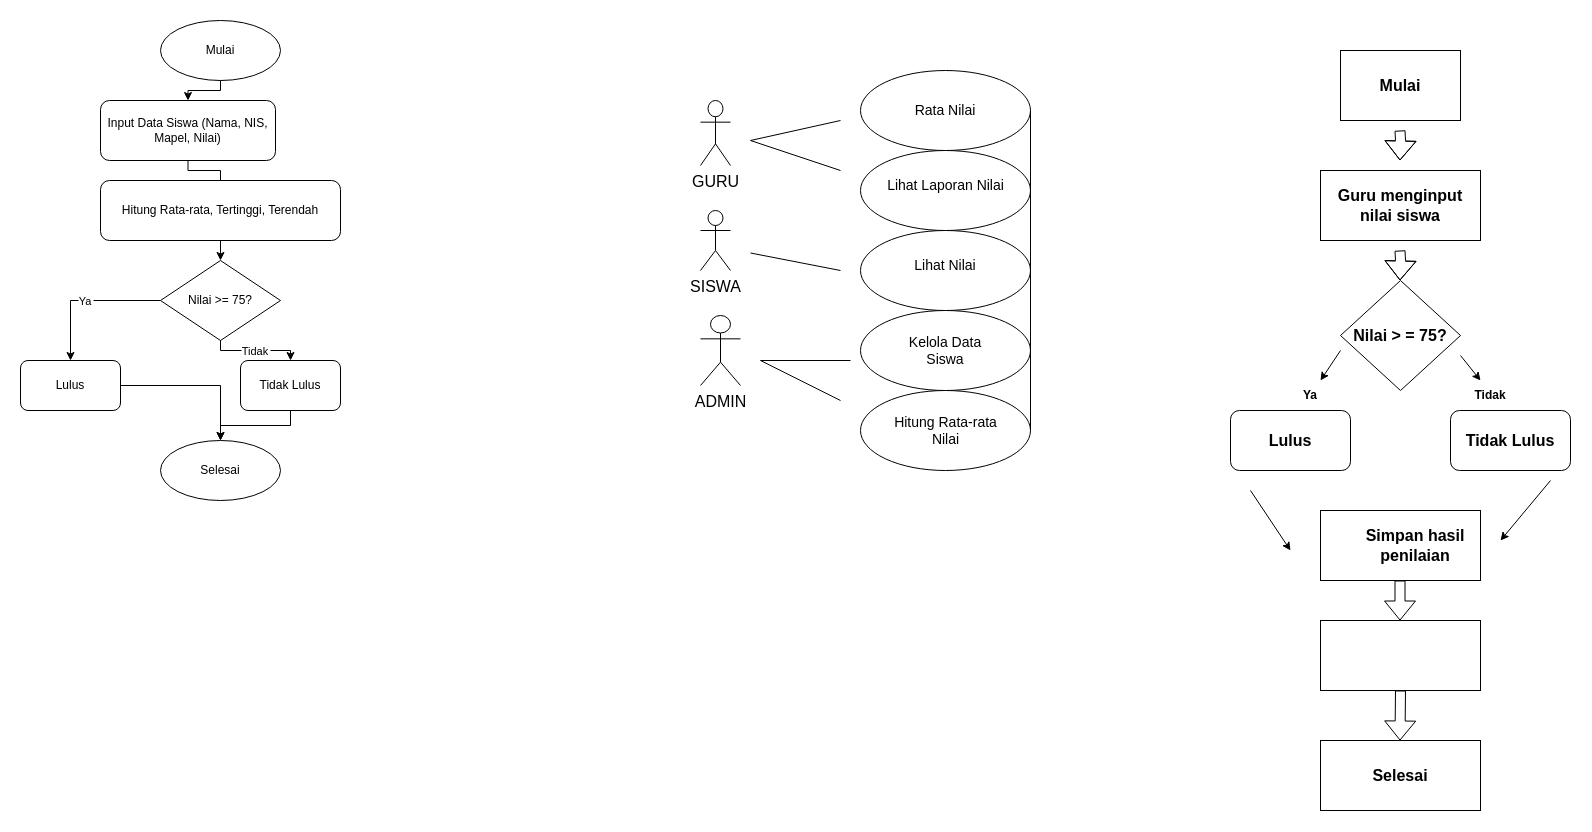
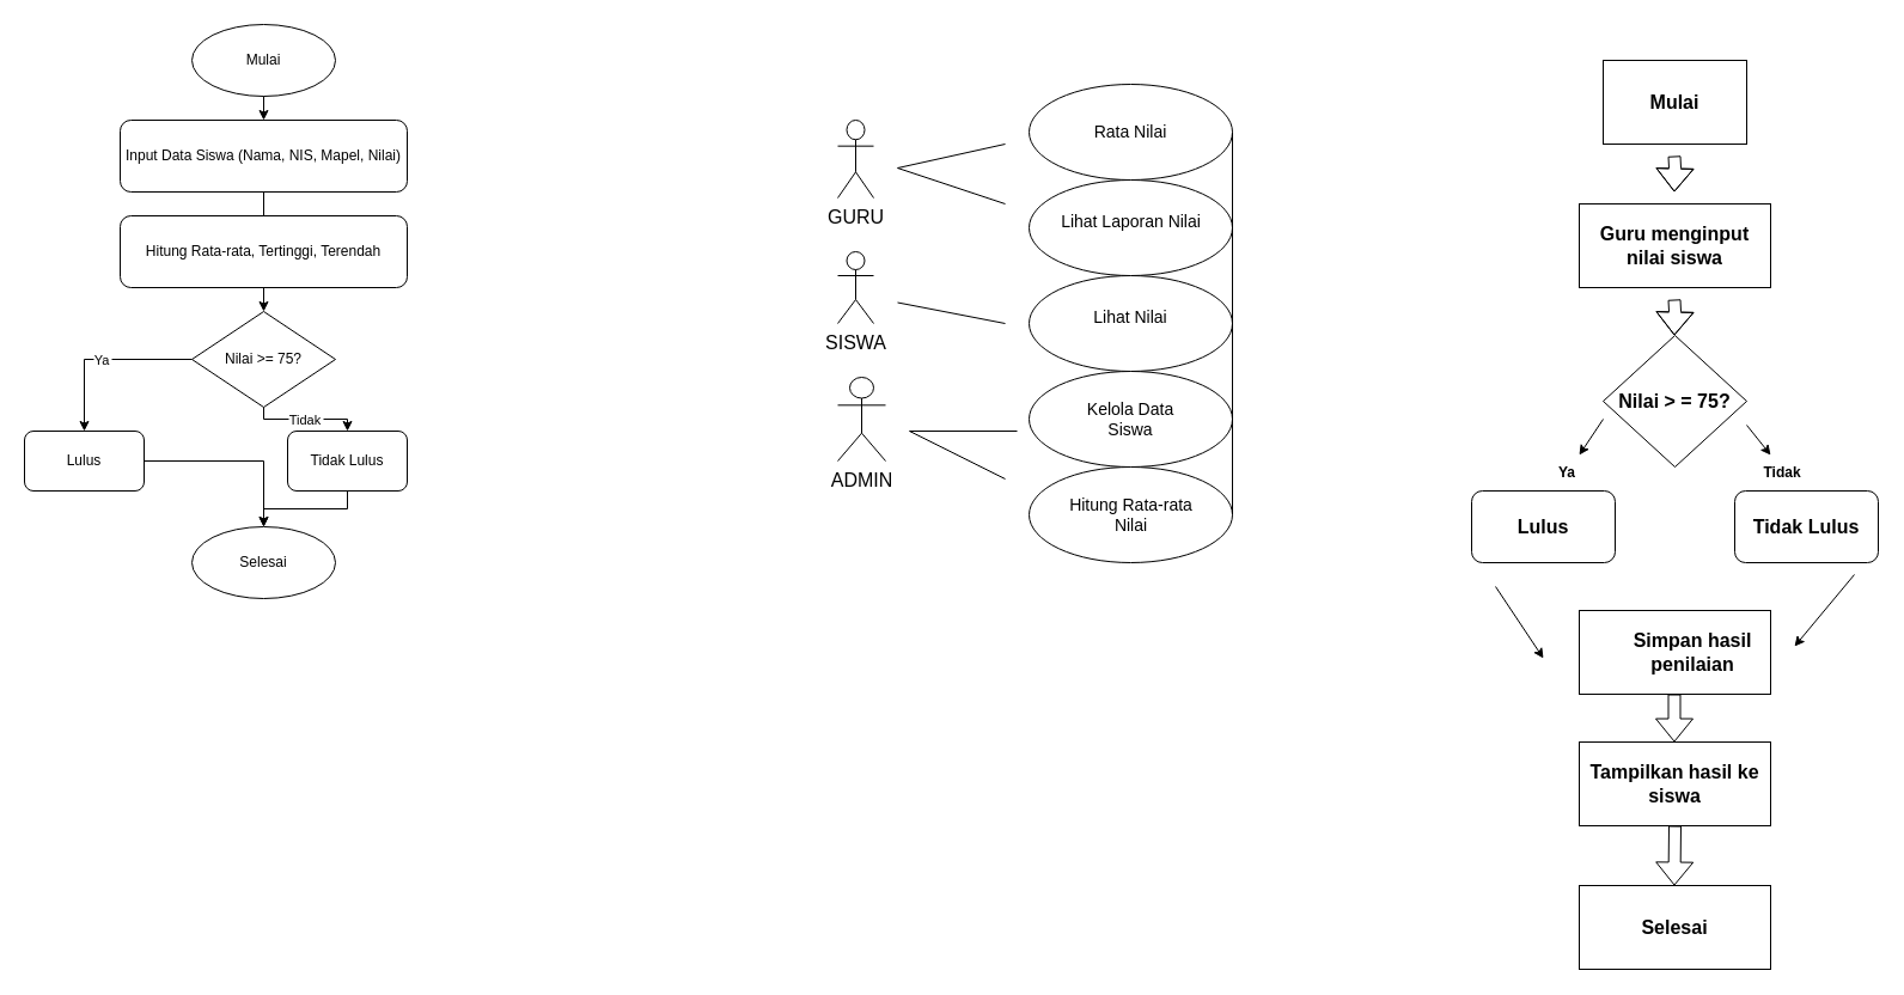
- <mxCell id="3" value="Input Data Siswa (Nama, NIS, Mapel, Nilai)" style="rounded=1;whiteSpace=wrap;html=1;" parent="1" vertex="1"><mxGeometry x="100" y="100" width="175" height="60" as="geometry" /></mxCell>
+ <mxCell id="3" value="Input Data Siswa (Nama, NIS, Mapel, Nilai)" style="rounded=1;whiteSpace=wrap;html=1;" parent="1" vertex="1"><mxGeometry x="100" y="100" width="240" height="60" as="geometry" /></mxCell>
+ <mxCell id="58" value="&lt;font size=&quot;3&quot;&gt;&lt;b&gt;Tampilkan hasil ke siswa&lt;/b&gt;&lt;/font&gt;" style="text;html=1;align=center;verticalAlign=middle;whiteSpace=wrap;rounded=0;" parent="1" vertex="1"><mxGeometry x="1320" y="640" width="160" height="30" as="geometry" /></mxCell>
